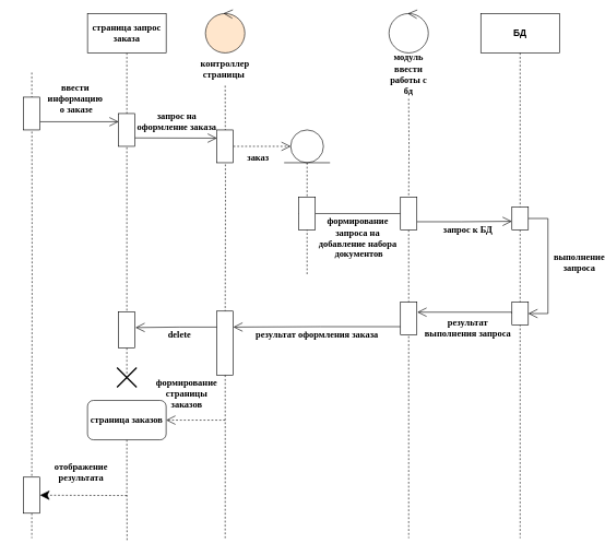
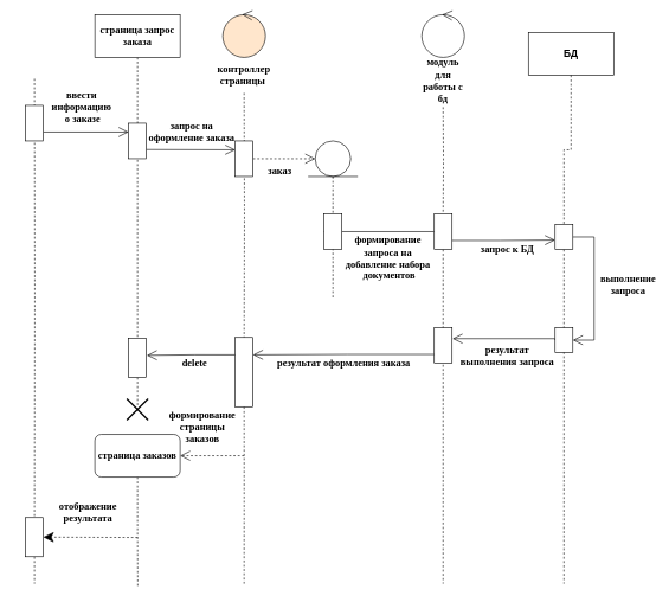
- <mxCell id="15" value="&lt;font style=&quot;font-size: 14px&quot;&gt;&lt;b&gt;БД&lt;/b&gt;&lt;/font&gt;" style="rounded=0;whiteSpace=wrap;html=1;" parent="1" vertex="1"><mxGeometry x="733" y="20" width="120" height="60" as="geometry" /></mxCell>
+ <mxCell id="15" value="&lt;font style=&quot;font-size: 14px&quot;&gt;&lt;b&gt;БД&lt;/b&gt;&lt;/font&gt;" style="rounded=0;whiteSpace=wrap;html=1;" parent="1" vertex="1"><mxGeometry x="743" y="45" width="120" height="60" as="geometry" /></mxCell>
- <mxCell id="12" value="&lt;font style=&quot;font-size: 14px&quot; face=&quot;Times New Roman&quot;&gt;&lt;b&gt;&lt;br&gt;модуль ввести работы с бд&lt;/b&gt;&lt;/font&gt;" style="ellipse;whiteSpace=wrap;html=1;aspect=fixed;spacingTop=110;" parent="1" vertex="1"><mxGeometry x="593" y="20" width="60" height="60" as="geometry" /></mxCell>
+ <mxCell id="12" value="&lt;font style=&quot;font-size: 14px&quot; face=&quot;Times New Roman&quot;&gt;&lt;b&gt;&lt;br&gt;модуль для работы с бд&lt;/b&gt;&lt;/font&gt;" style="ellipse;whiteSpace=wrap;html=1;aspect=fixed;spacingTop=110;" parent="1" vertex="1"><mxGeometry x="593" y="20" width="60" height="60" as="geometry" /></mxCell>
